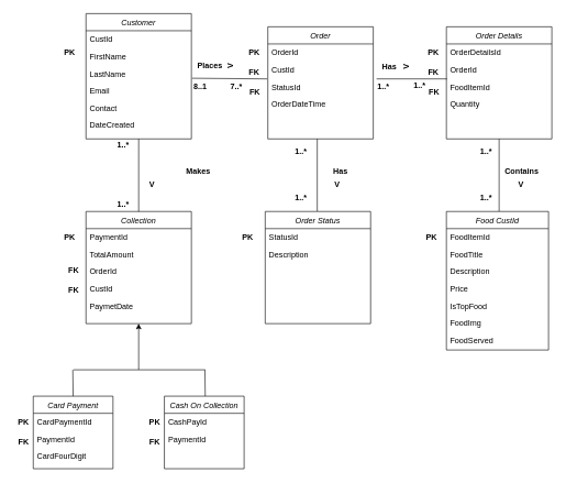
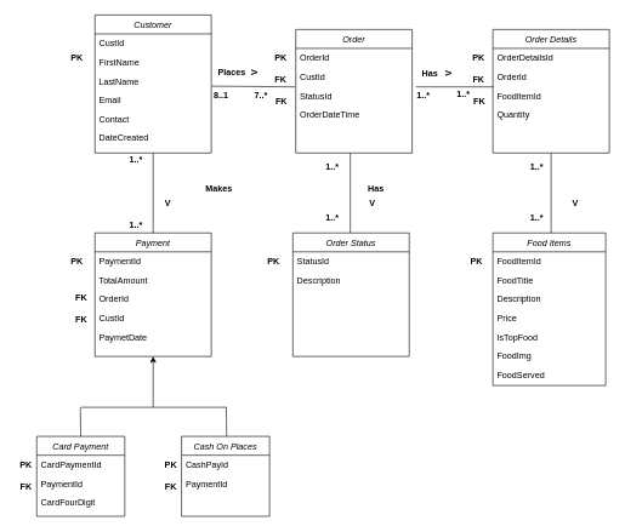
- <mxCell id="61" value="Contains" style="text;html=1;align=center;verticalAlign=middle;resizable=0;points=[];autosize=1;fontStyle=1" parent="1" vertex="1"><mxGeometry x="756" y="250" width="70" height="20" as="geometry" /></mxCell>
- <mxCell id="10" value="Collection" style="swimlane;fontStyle=2;align=center;verticalAlign=top;childLayout=stackLayout;horizontal=1;startSize=26;horizontalStack=0;resizeParent=1;resizeLast=0;collapsible=1;marginBottom=0;rounded=0;shadow=0;strokeWidth=1;" parent="1" vertex="1"><mxGeometry x="130" y="320" width="160" height="170" as="geometry"><mxRectangle x="230" y="140" width="160" height="26" as="alternateBounds" /></mxGeometry></mxCell>
+ <mxCell id="10" value="Payment" style="swimlane;fontStyle=2;align=center;verticalAlign=top;childLayout=stackLayout;horizontal=1;startSize=26;horizontalStack=0;resizeParent=1;resizeLast=0;collapsible=1;marginBottom=0;rounded=0;shadow=0;strokeWidth=1;" parent="1" vertex="1"><mxGeometry x="130" y="320" width="160" height="170" as="geometry"><mxRectangle x="230" y="140" width="160" height="26" as="alternateBounds" /></mxGeometry></mxCell>
- <mxCell id="76" value="Food CustId" style="swimlane;fontStyle=2;align=center;verticalAlign=top;childLayout=stackLayout;horizontal=1;startSize=26;horizontalStack=0;resizeParent=1;resizeLast=0;collapsible=1;marginBottom=0;rounded=0;shadow=0;strokeWidth=1;" parent="1" vertex="1"><mxGeometry x="677" y="320" width="155" height="210" as="geometry"><mxRectangle x="230" y="140" width="160" height="26" as="alternateBounds" /></mxGeometry></mxCell>
+ <mxCell id="76" value="Food Items" style="swimlane;fontStyle=2;align=center;verticalAlign=top;childLayout=stackLayout;horizontal=1;startSize=26;horizontalStack=0;resizeParent=1;resizeLast=0;collapsible=1;marginBottom=0;rounded=0;shadow=0;strokeWidth=1;" parent="1" vertex="1"><mxGeometry x="677" y="320" width="155" height="210" as="geometry"><mxRectangle x="230" y="140" width="160" height="26" as="alternateBounds" /></mxGeometry></mxCell>
- <mxCell id="41" value="Cash On Collection" style="swimlane;fontStyle=2;align=center;verticalAlign=top;childLayout=stackLayout;horizontal=1;startSize=26;horizontalStack=0;resizeParent=1;resizeLast=0;collapsible=1;marginBottom=0;rounded=0;shadow=0;strokeWidth=1;" parent="1" vertex="1"><mxGeometry x="249" y="600" width="121" height="110" as="geometry"><mxRectangle x="230" y="140" width="160" height="26" as="alternateBounds" /></mxGeometry></mxCell>
+ <mxCell id="41" value="Cash On Places" style="swimlane;fontStyle=2;align=center;verticalAlign=top;childLayout=stackLayout;horizontal=1;startSize=26;horizontalStack=0;resizeParent=1;resizeLast=0;collapsible=1;marginBottom=0;rounded=0;shadow=0;strokeWidth=1;" parent="1" vertex="1"><mxGeometry x="249" y="600" width="121" height="110" as="geometry"><mxRectangle x="230" y="140" width="160" height="26" as="alternateBounds" /></mxGeometry></mxCell>
